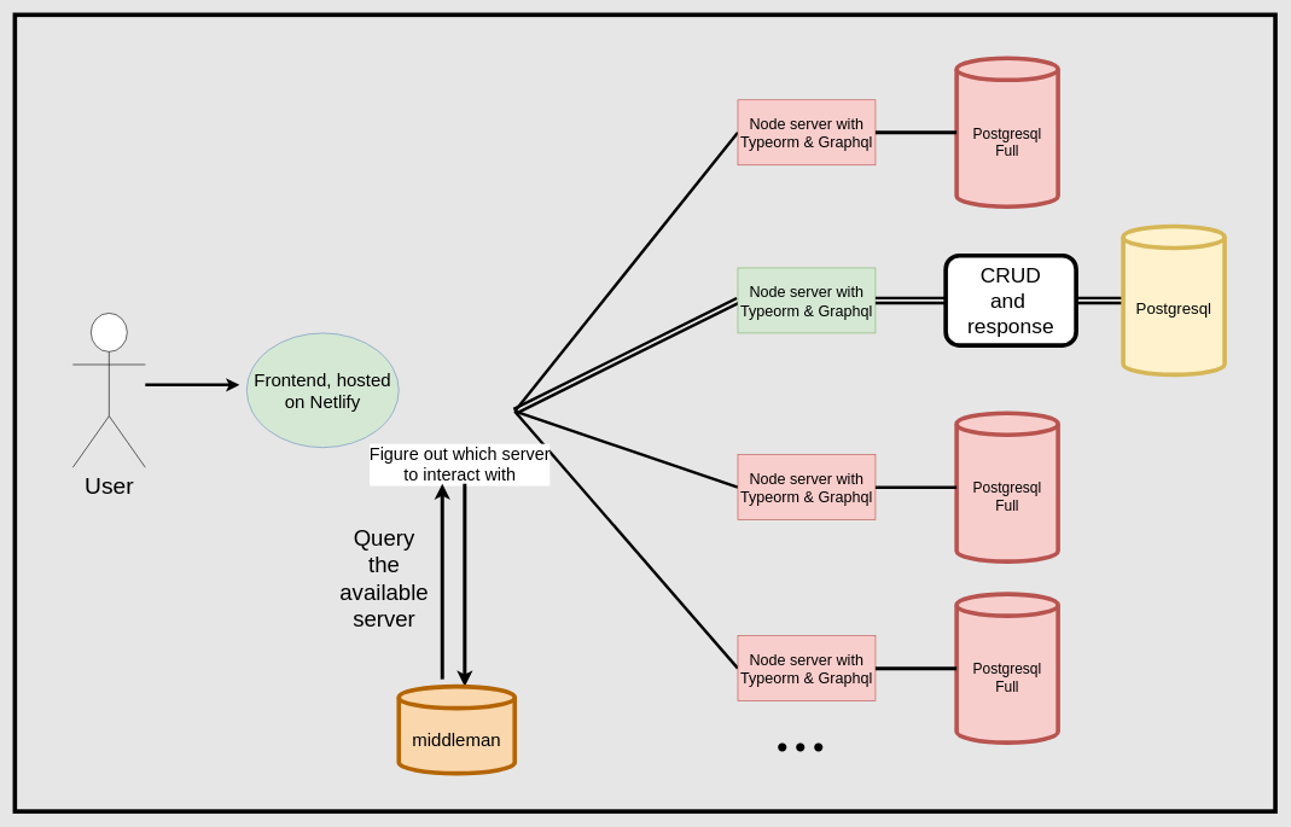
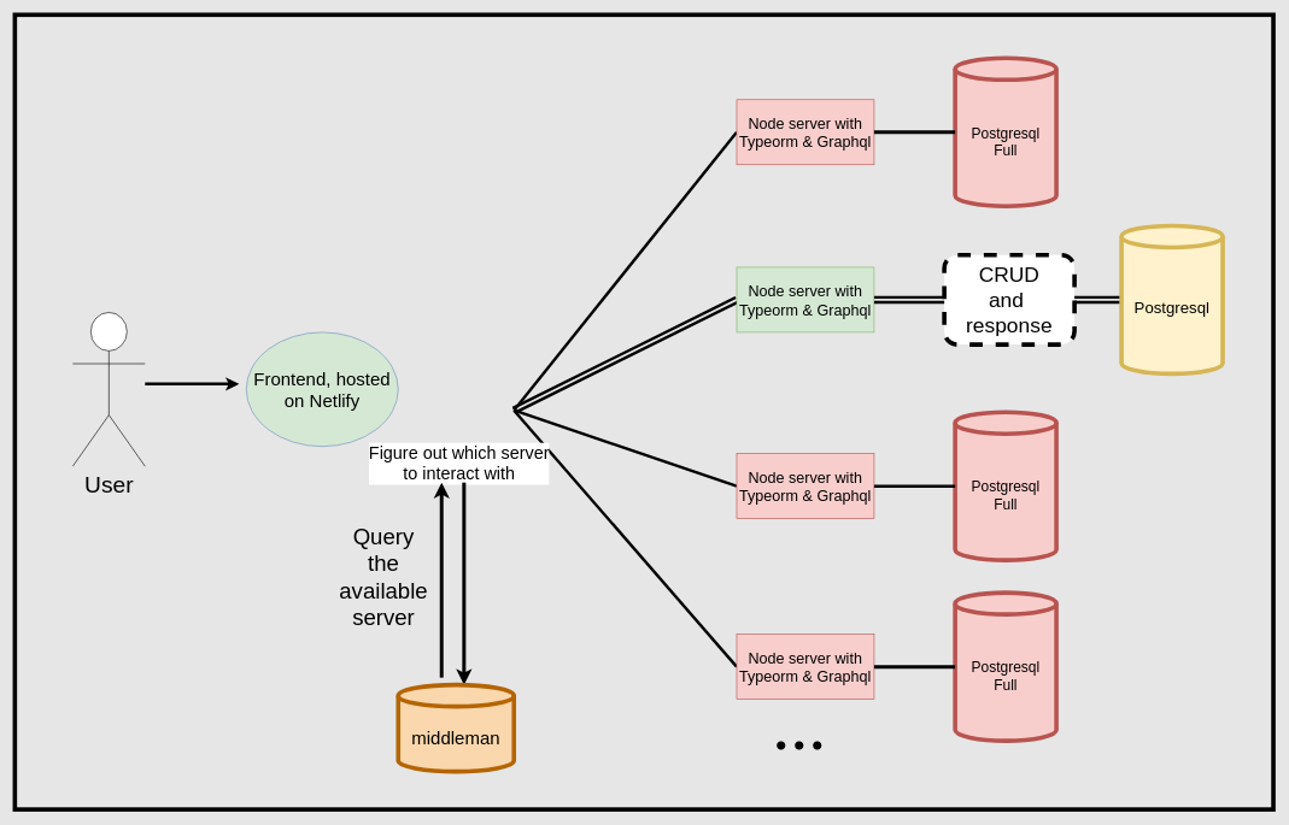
- <mxCell id="12" value="&lt;div&gt;&lt;font style=&quot;font-size: 29px&quot;&gt;CRUD&lt;/font&gt;&lt;/div&gt;&lt;div&gt;&lt;font style=&quot;font-size: 29px&quot;&gt;and&amp;nbsp; response &lt;br&gt;&lt;/font&gt;&lt;/div&gt;" style="rounded=1;whiteSpace=wrap;html=1;strokeWidth=6;" vertex="1" parent="1"><mxGeometry x="1305" y="352.5" width="180" height="124" as="geometry" /></mxCell>
+ <mxCell id="12" value="&lt;div&gt;&lt;font style=&quot;font-size: 29px&quot;&gt;CRUD&lt;/font&gt;&lt;/div&gt;&lt;div&gt;&lt;font style=&quot;font-size: 29px&quot;&gt;and&amp;nbsp; response &lt;br&gt;&lt;/font&gt;&lt;/div&gt;" style="rounded=1;whiteSpace=wrap;html=1;strokeWidth=6;dashed=1;" vertex="1" parent="1"><mxGeometry x="1305" y="352.5" width="180" height="124" as="geometry" /></mxCell>
